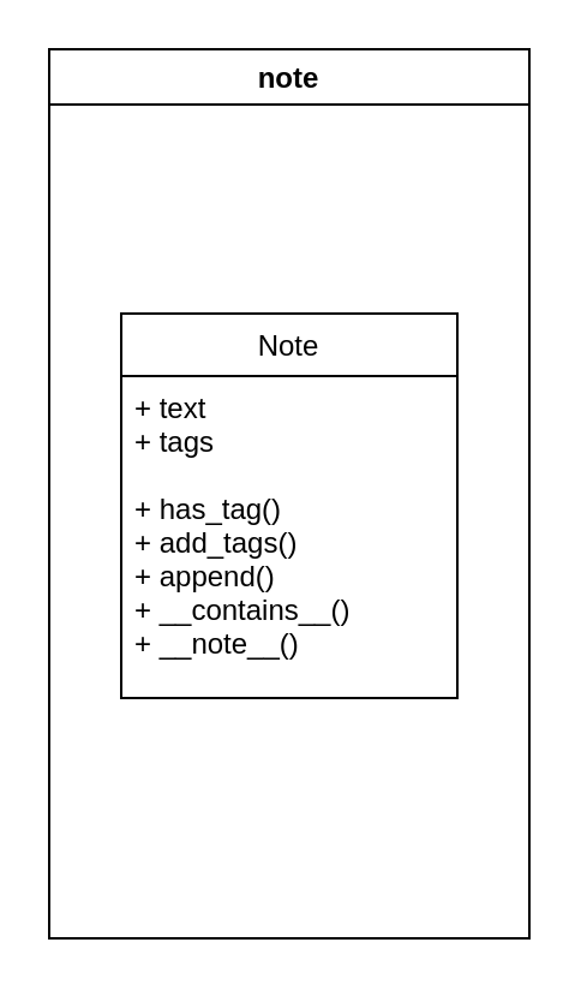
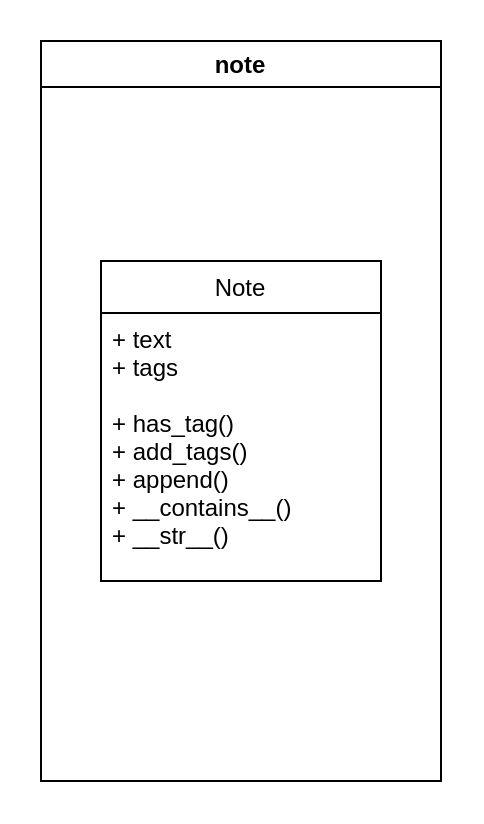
- <mxCell id="3" value="+ text&#10;+ tags&#10;&#10;+ has_tag()&#10;+ add_tags()&#10;+ append()&#10;+ __contains__()&#10;+ __note__()&#10;" style="text;strokeColor=none;fillColor=none;align=left;verticalAlign=top;spacingLeft=4;spacingRight=4;overflow=hidden;rotatable=0;points=[[0,0.5],[1,0.5]];portConstraint=eastwest;" vertex="1" parent="2"><mxGeometry y="26" width="140" height="134" as="geometry" /></mxCell>
+ <mxCell id="3" value="+ text&#10;+ tags&#10;&#10;+ has_tag()&#10;+ add_tags()&#10;+ append()&#10;+ __contains__()&#10;+ __str__()&#10;" style="text;strokeColor=none;fillColor=none;align=left;verticalAlign=top;spacingLeft=4;spacingRight=4;overflow=hidden;rotatable=0;points=[[0,0.5],[1,0.5]];portConstraint=eastwest;" vertex="1" parent="2"><mxGeometry y="26" width="140" height="134" as="geometry" /></mxCell>
